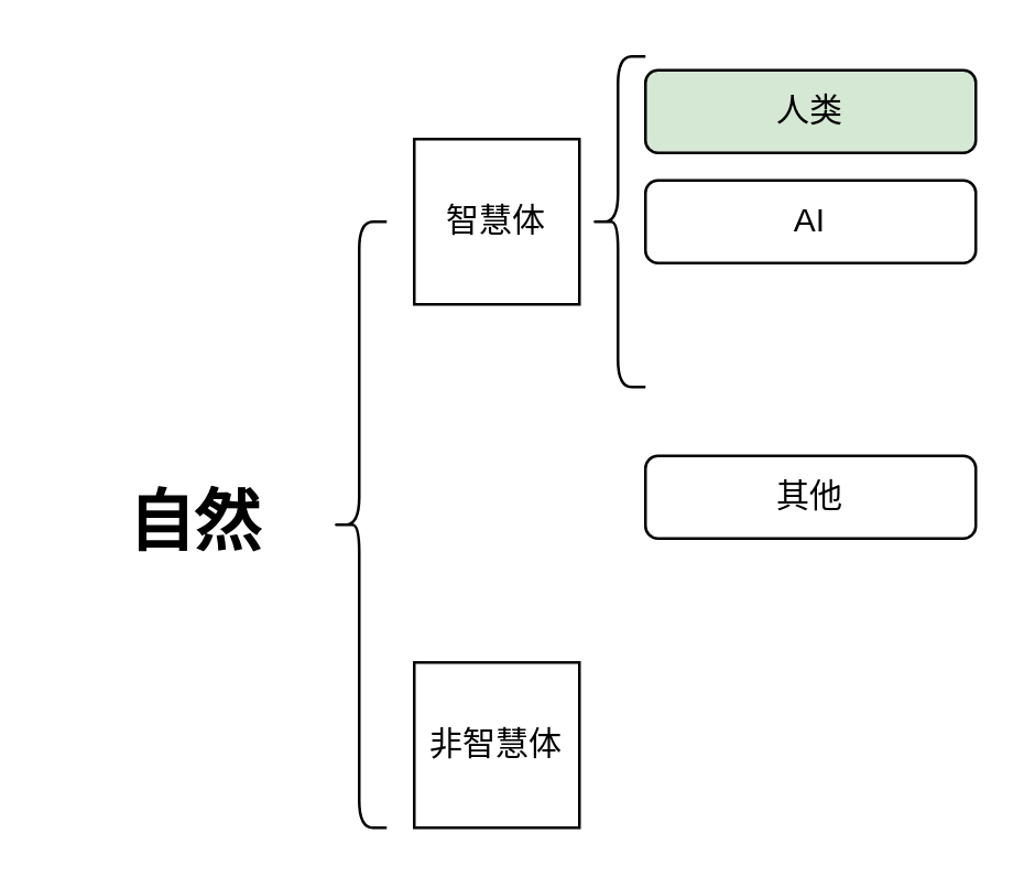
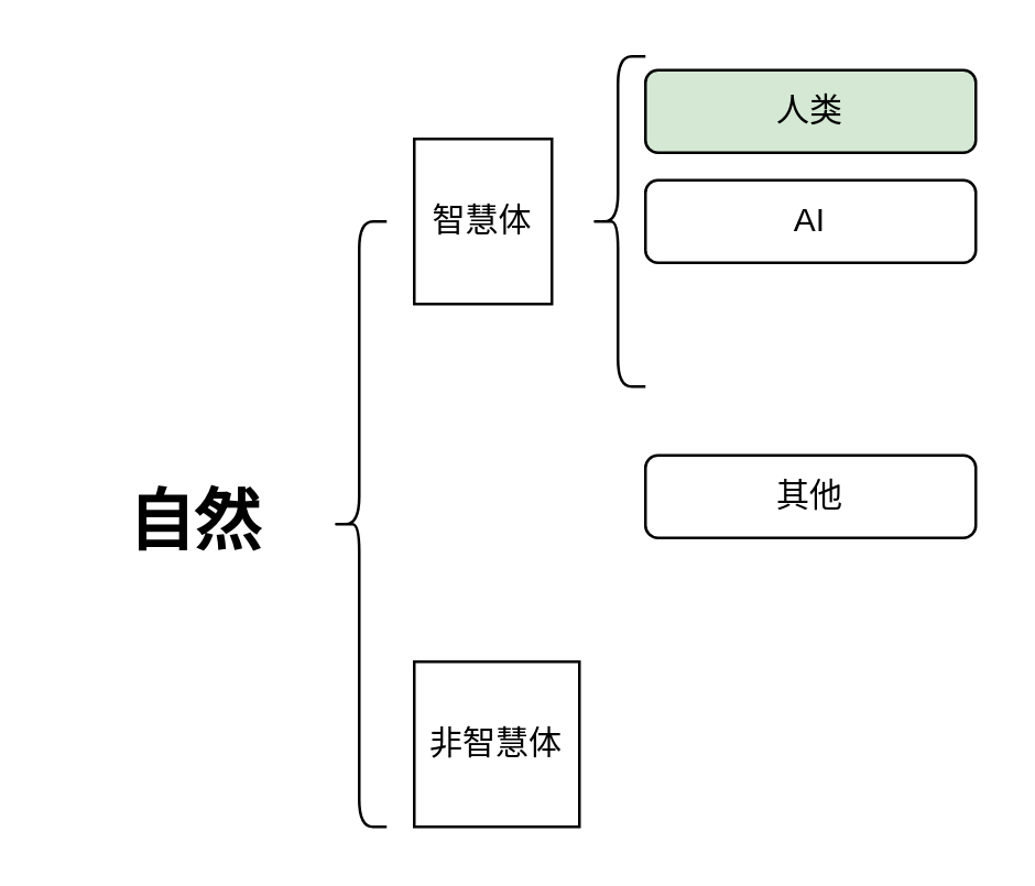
- <mxCell id="2" value="智慧体" style="rounded=0;whiteSpace=wrap;html=1;" vertex="1" parent="1"><mxGeometry x="150" y="50" width="60" height="60" as="geometry" /></mxCell>
+ <mxCell id="2" value="智慧体" style="rounded=0;whiteSpace=wrap;html=1;" vertex="1" parent="1"><mxGeometry x="150" y="50" width="50" height="60" as="geometry" /></mxCell>
